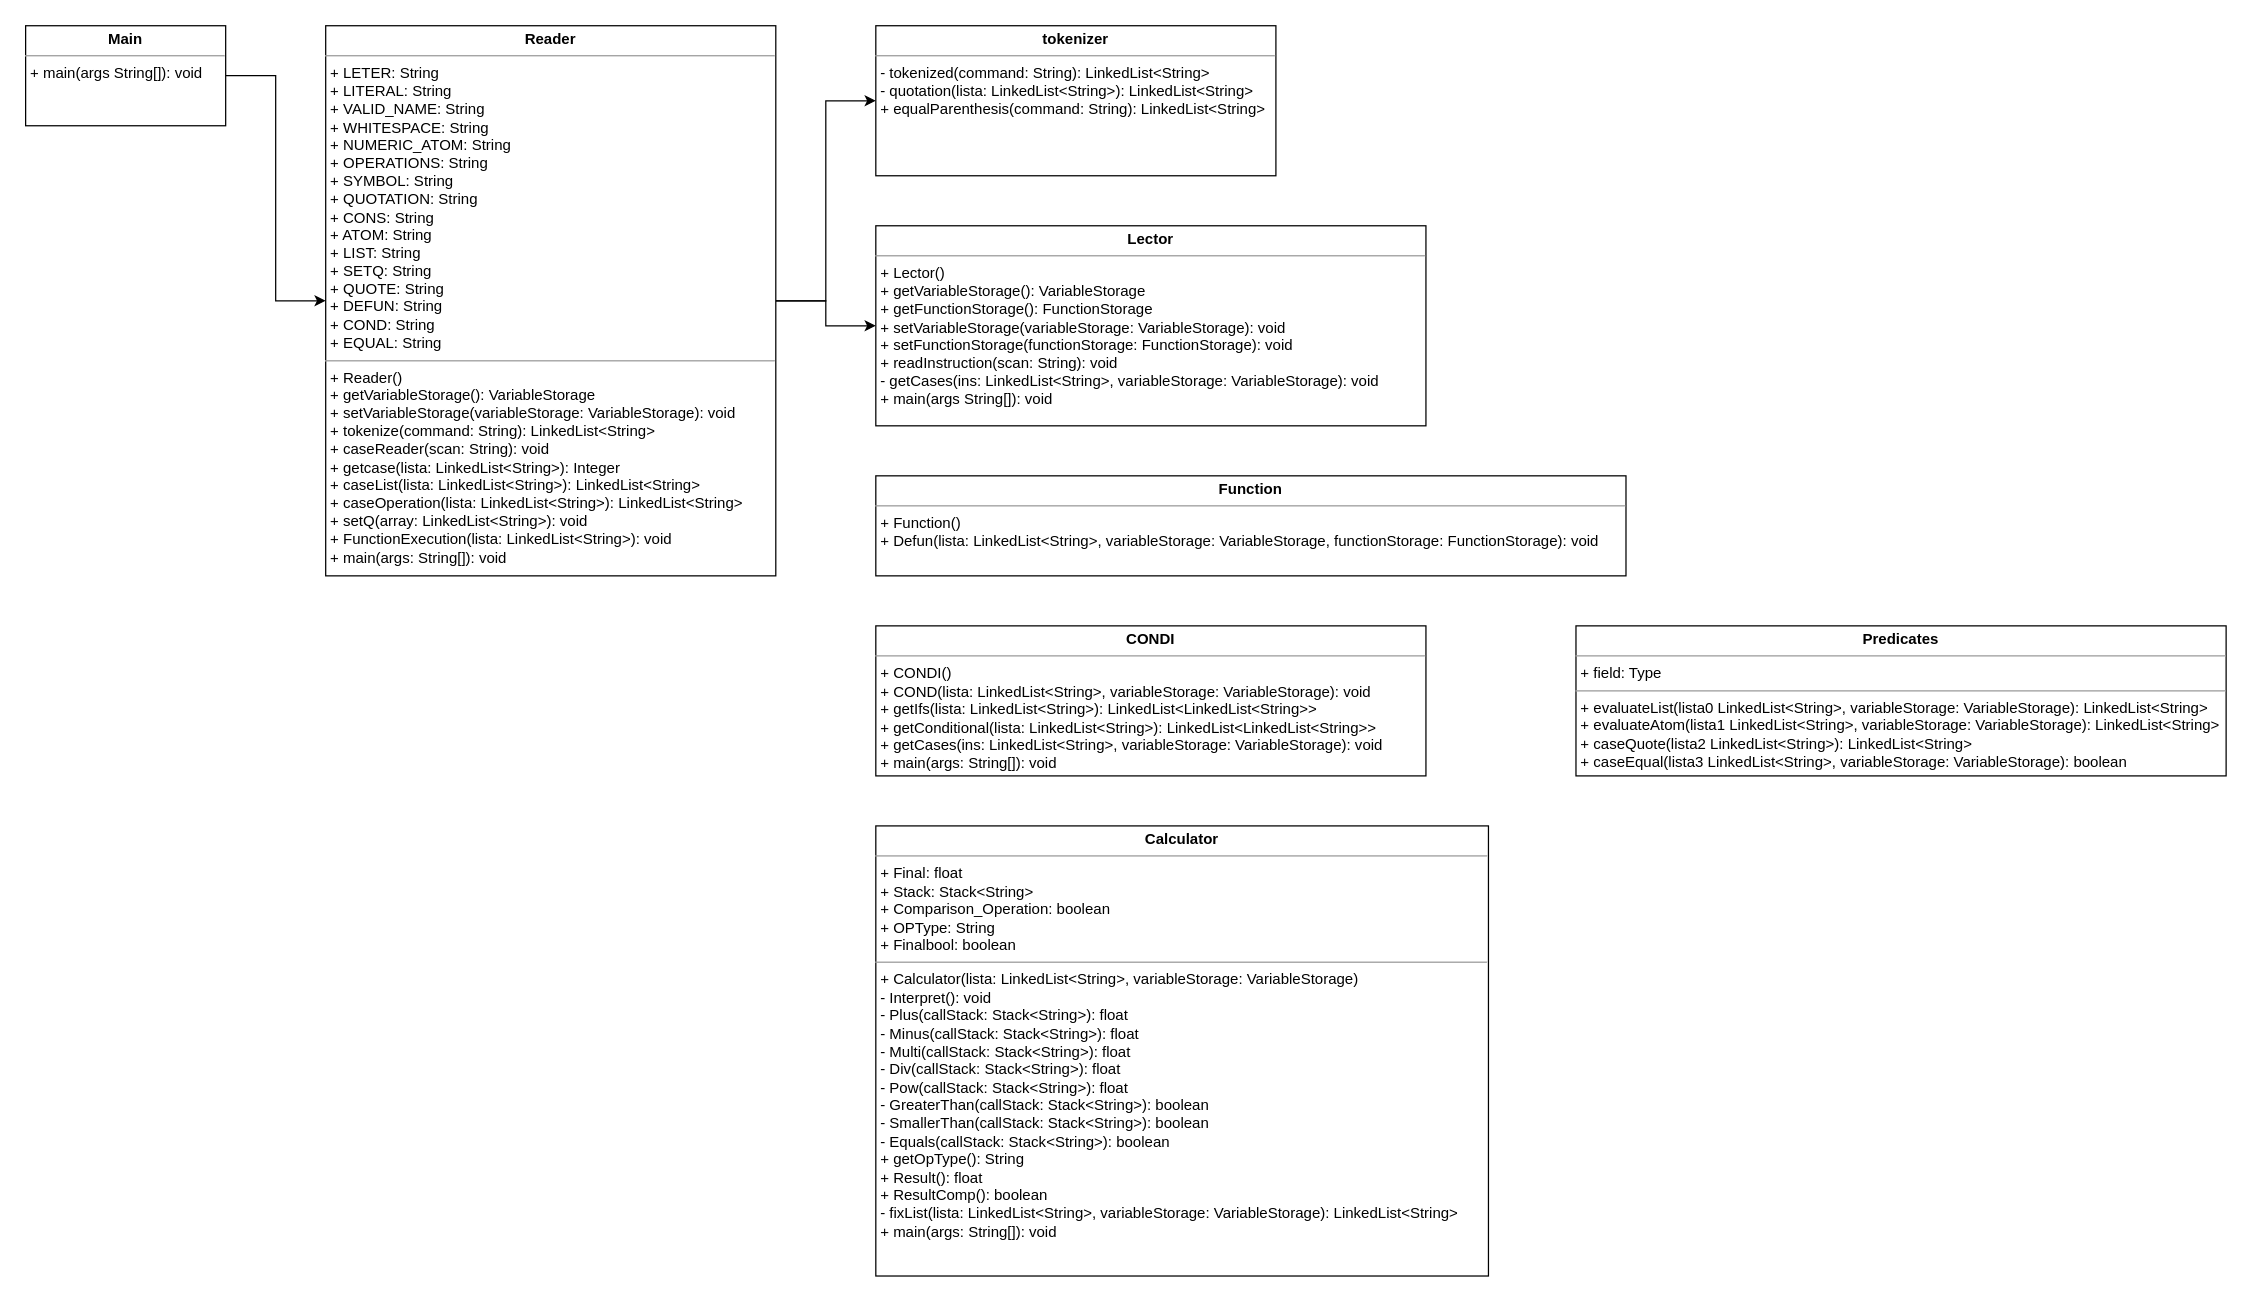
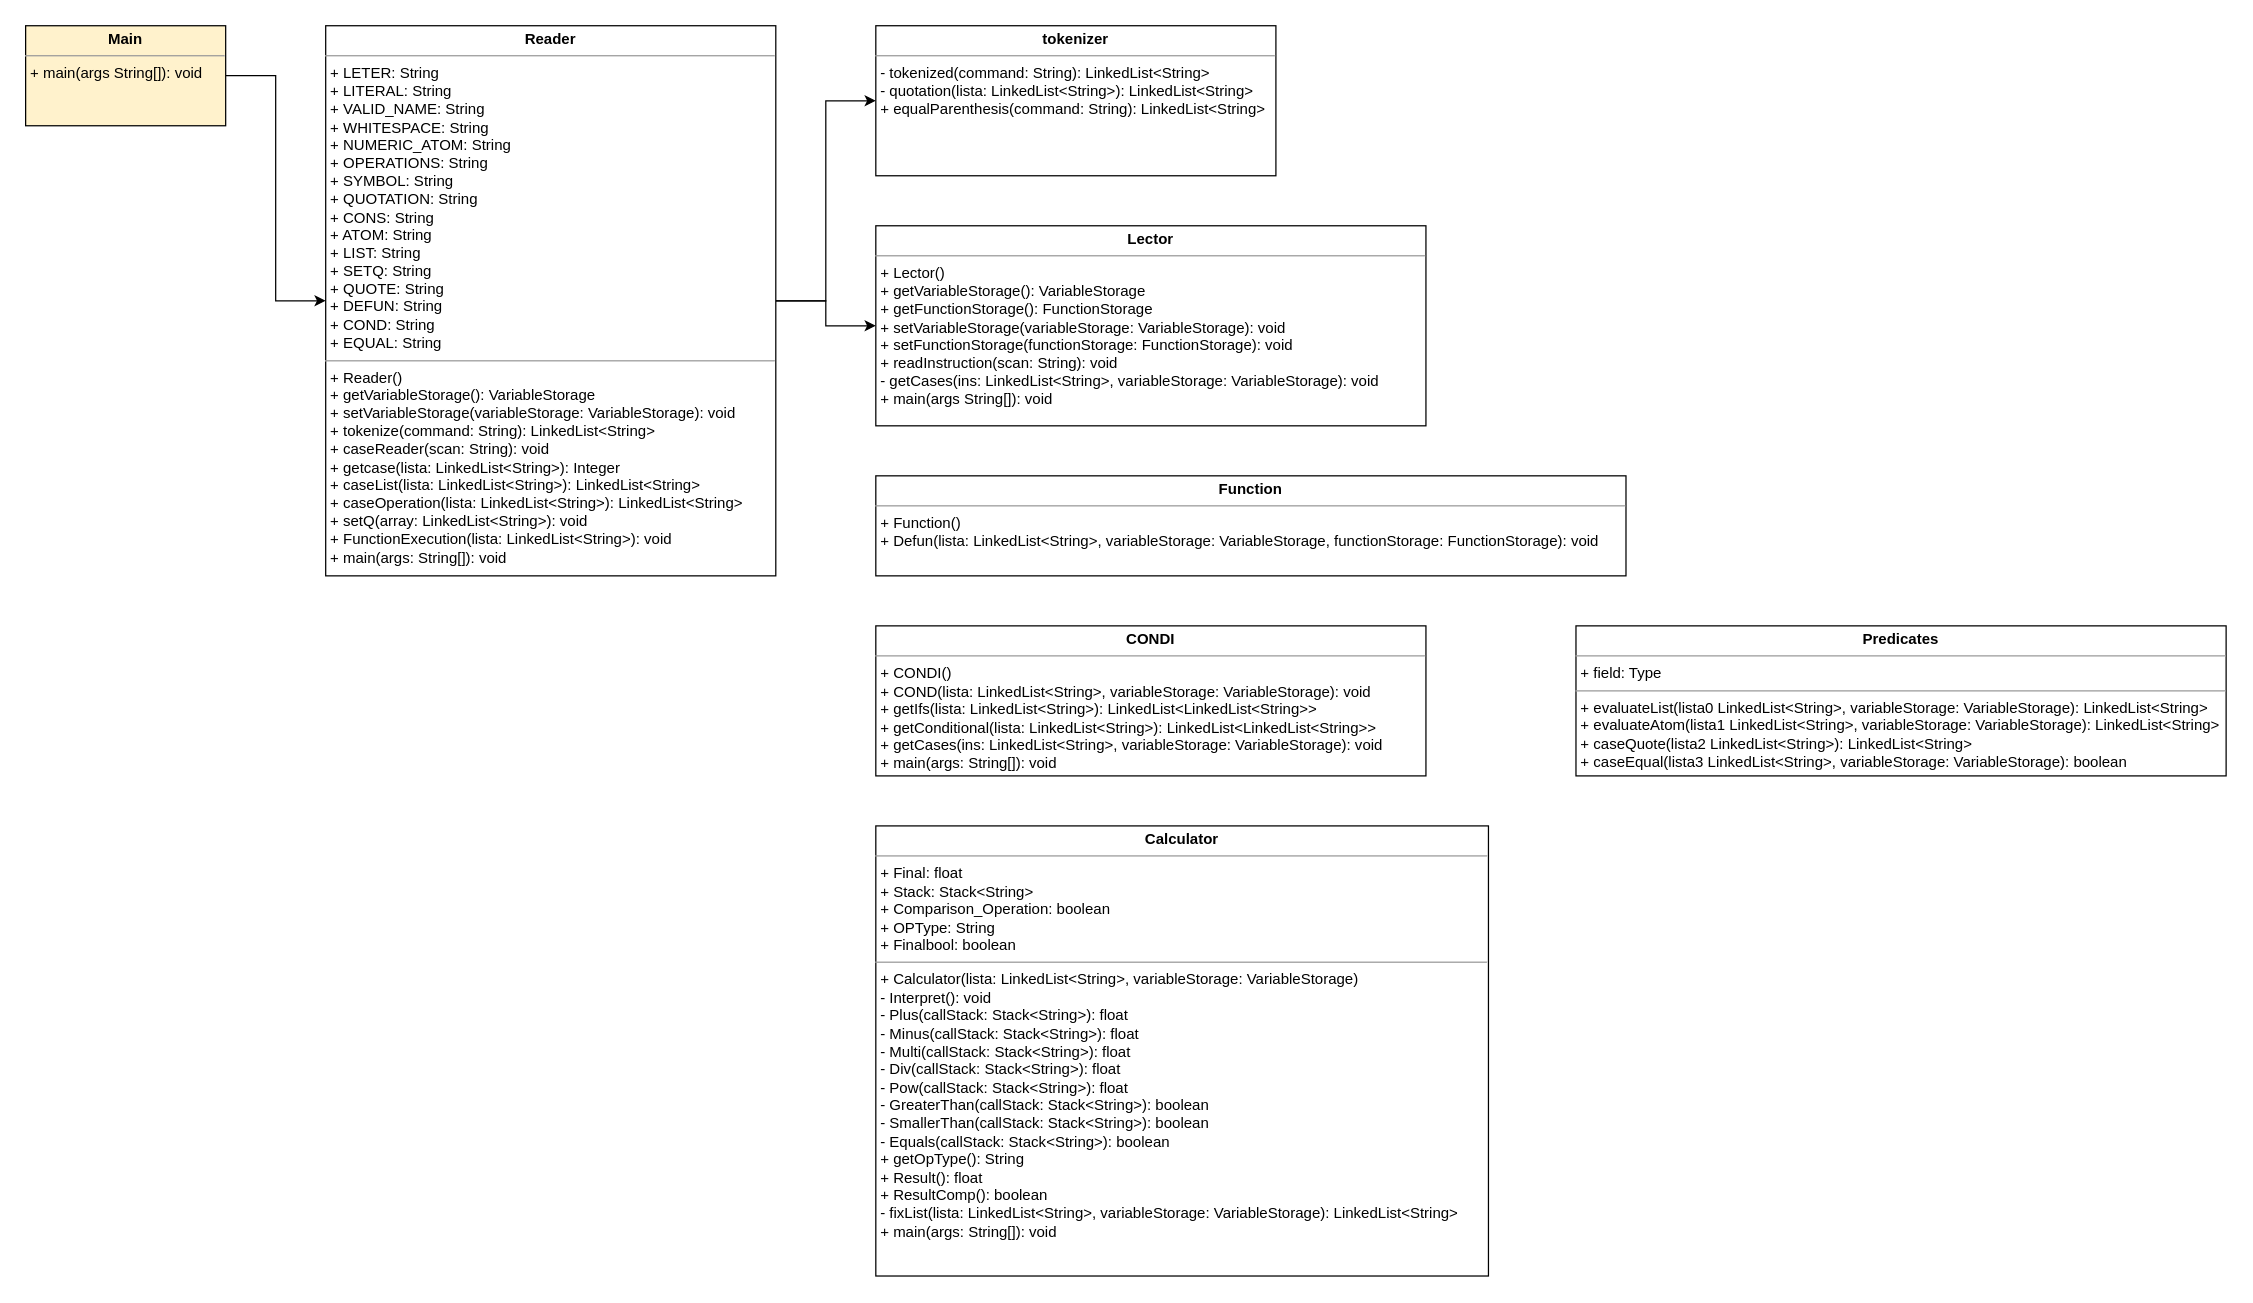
- <mxCell id="7" value="&lt;p style=&quot;margin: 0px ; margin-top: 4px ; text-align: center&quot;&gt;&lt;b&gt;Main&lt;/b&gt;&lt;/p&gt;&lt;hr size=&quot;1&quot;&gt;&lt;p style=&quot;margin: 0px ; margin-left: 4px&quot;&gt;+ main(args String[]): void&lt;br&gt;&lt;/p&gt;" style="verticalAlign=top;align=left;overflow=fill;fontSize=12;fontFamily=Helvetica;html=1;" vertex="1" parent="1"><mxGeometry x="20" y="20" width="160" height="80" as="geometry" /></mxCell>
+ <mxCell id="7" value="&lt;p style=&quot;margin: 0px ; margin-top: 4px ; text-align: center&quot;&gt;&lt;b&gt;Main&lt;/b&gt;&lt;/p&gt;&lt;hr size=&quot;1&quot;&gt;&lt;p style=&quot;margin: 0px ; margin-left: 4px&quot;&gt;+ main(args String[]): void&lt;br&gt;&lt;/p&gt;" style="verticalAlign=top;align=left;overflow=fill;fontSize=12;fontFamily=Helvetica;html=1;fillColor=#fff2cc;" vertex="1" parent="1"><mxGeometry x="20" y="20" width="160" height="80" as="geometry" /></mxCell>
